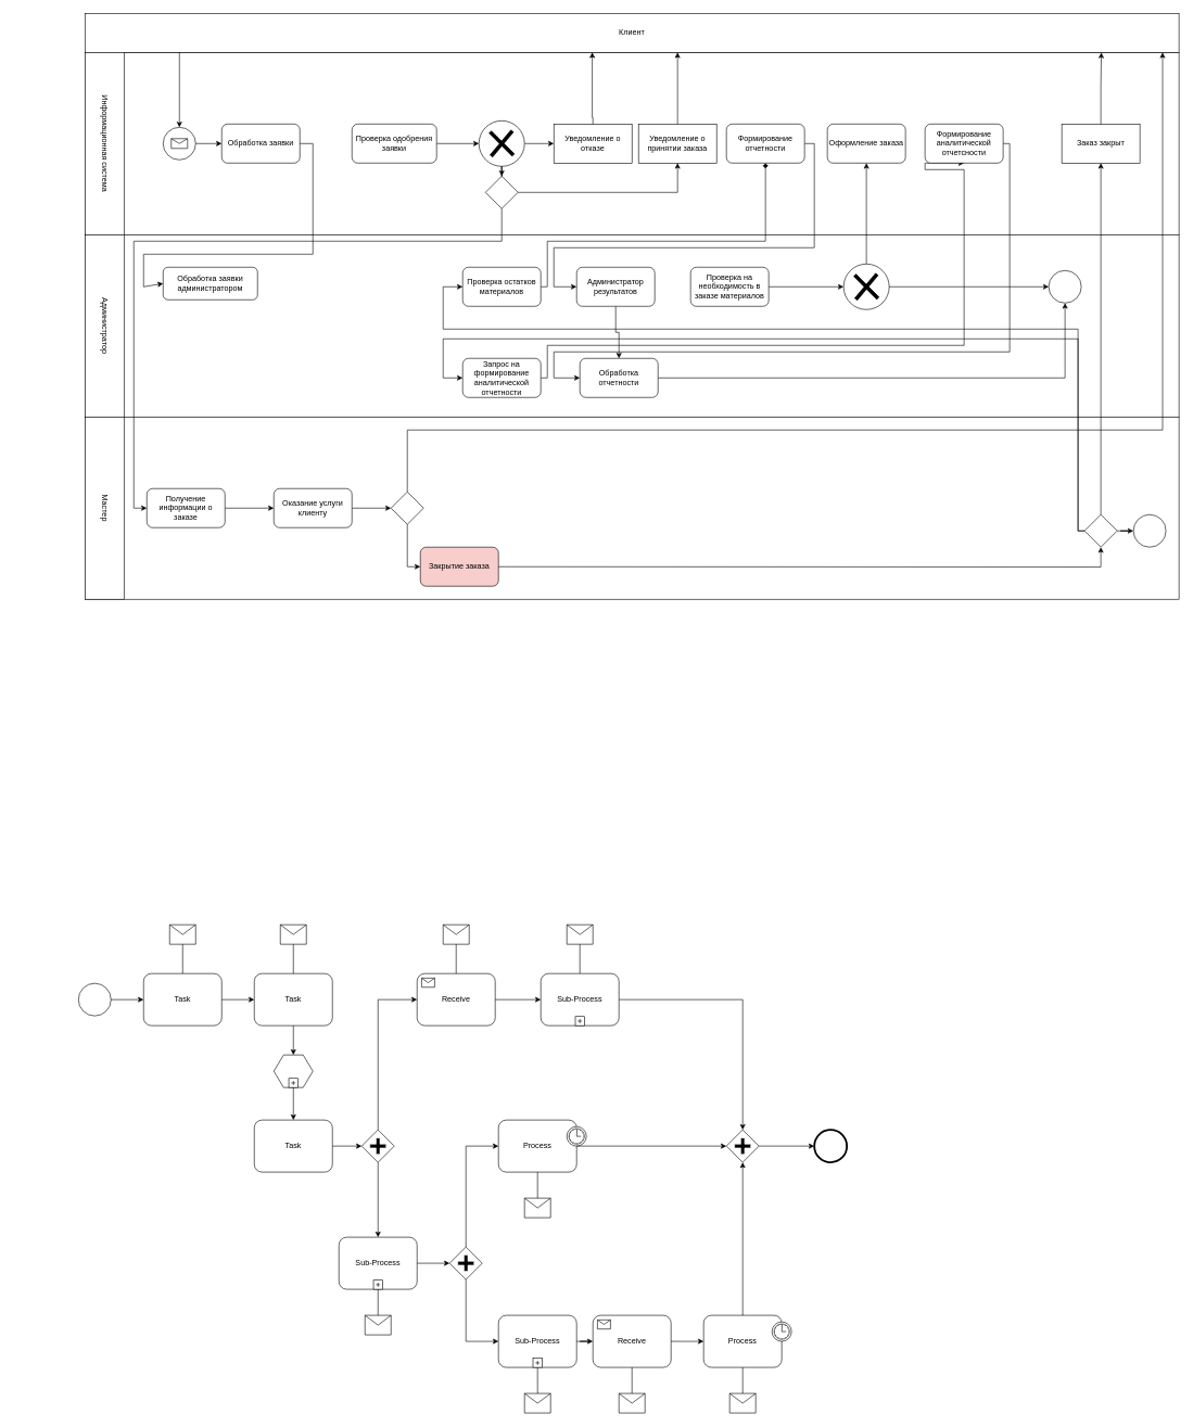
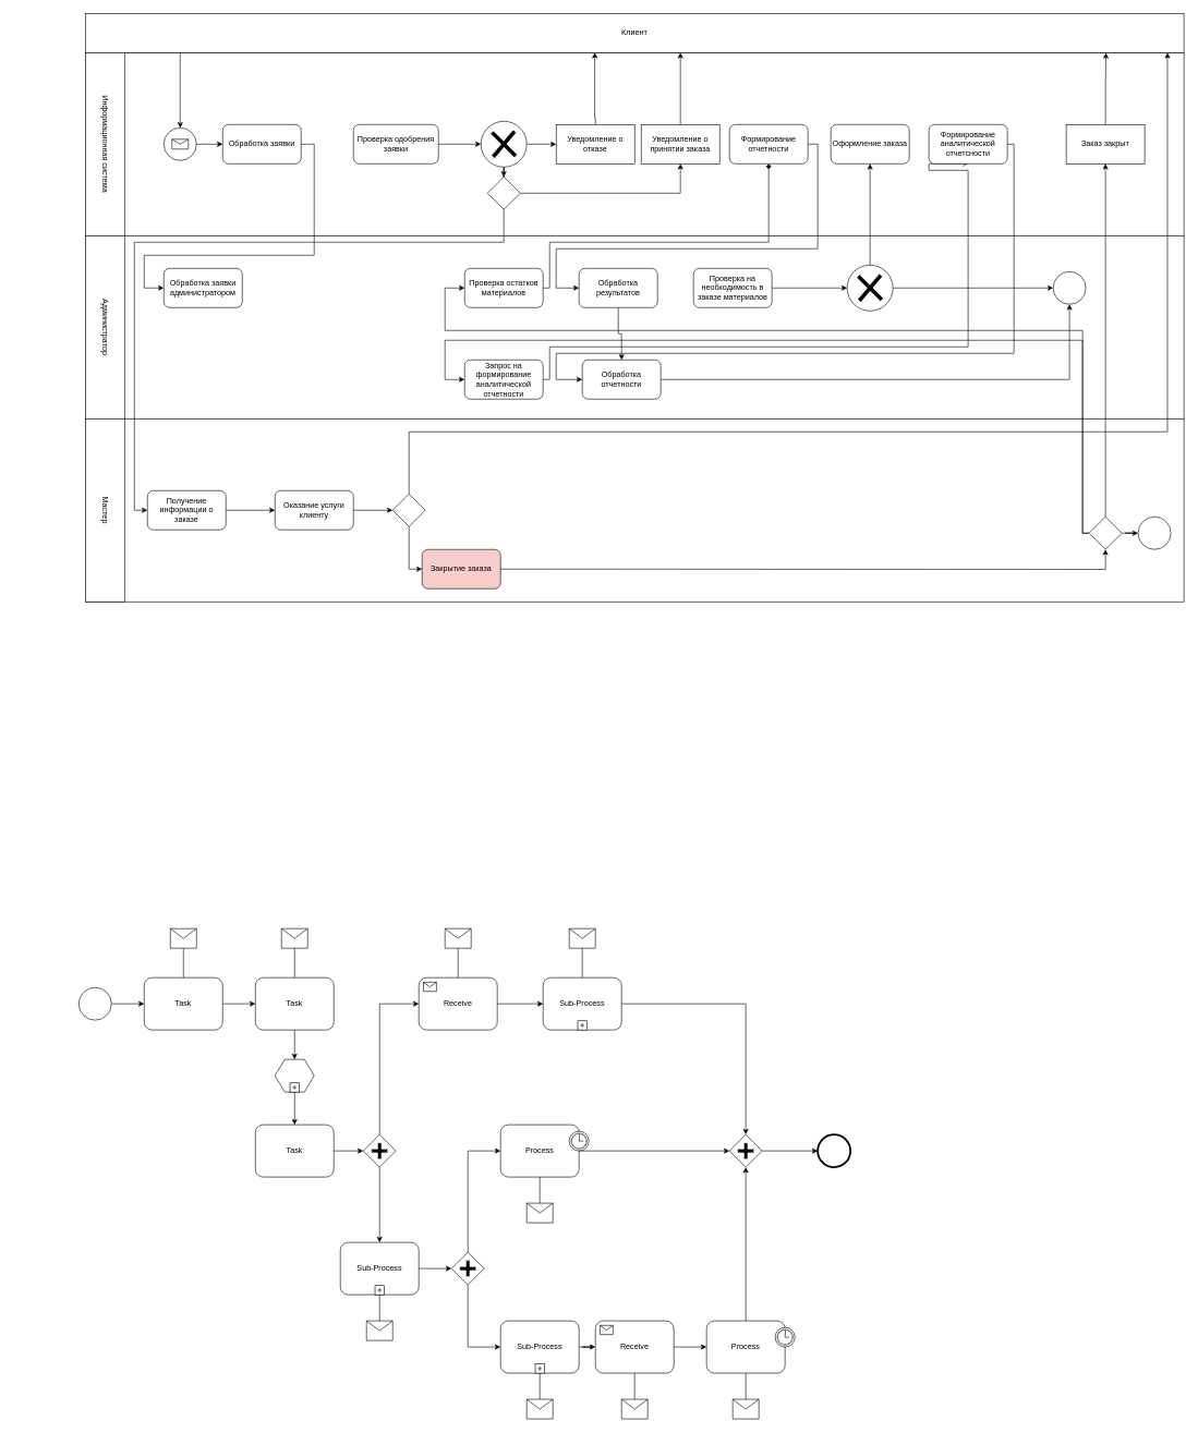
- <mxCell id="120" style="edgeStyle=orthogonalEdgeStyle;rounded=0;orthogonalLoop=1;jettySize=auto;html=1;entryX=0.5;entryY=1;entryDx=0;entryDy=0;" edge="1" parent="1" source="121" target="125"><mxGeometry relative="1" as="geometry"><Array as="points"><mxPoint x="840" y="580" /><mxPoint x="840" y="530" /><mxPoint x="1480" y="530" /><mxPoint x="1480" y="260" /><mxPoint x="1420" y="260" /><mxPoint x="1420" y="250" /></Array></mxGeometry></mxCell>
+ <mxCell id="120" style="edgeStyle=orthogonalEdgeStyle;rounded=0;orthogonalLoop=1;jettySize=auto;html=1;entryX=0.5;entryY=1;entryDx=0;entryDy=0;endArrow=open;" edge="1" parent="1" source="121" target="125"><mxGeometry relative="1" as="geometry"><Array as="points"><mxPoint x="840" y="580" /><mxPoint x="840" y="530" /><mxPoint x="1480" y="530" /><mxPoint x="1480" y="260" /><mxPoint x="1420" y="260" /><mxPoint x="1420" y="250" /></Array></mxGeometry></mxCell>
- <mxCell id="71" value="Обработка заявки администратором" style="rounded=1;whiteSpace=wrap;html=1;" vertex="1" parent="1"><mxGeometry x="250" y="410" width="145" height="50" as="geometry" /></mxCell>
+ <mxCell id="71" value="Обработка заявки администратором" style="rounded=1;whiteSpace=wrap;html=1;" vertex="1" parent="1"><mxGeometry x="250" y="410" width="120" height="60" as="geometry" /></mxCell>
- <mxCell id="102" value="Администратор результатов" style="rounded=1;whiteSpace=wrap;html=1;" vertex="1" parent="1"><mxGeometry x="885" y="410" width="120" height="60" as="geometry" /></mxCell>
+ <mxCell id="102" value="Обработка результатов" style="rounded=1;whiteSpace=wrap;html=1;" vertex="1" parent="1"><mxGeometry x="885" y="410" width="120" height="60" as="geometry" /></mxCell>
